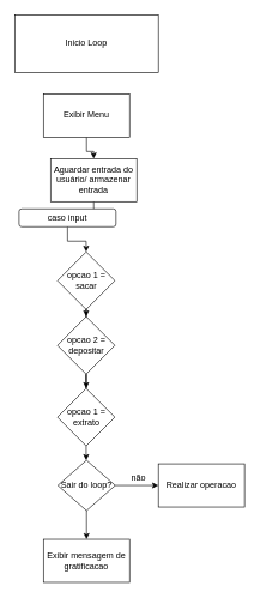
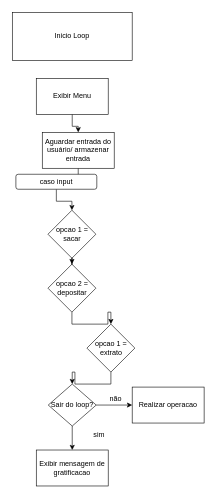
- <mxCell id="21" value="opcao 1 = extrato" style="rhombus;whiteSpace=wrap;html=1;" vertex="1" parent="1"><mxGeometry x="79.5" y="540" width="80" height="80" as="geometry" /></mxCell>
+ <mxCell id="21" value="opcao 1 = extrato" style="rhombus;whiteSpace=wrap;html=1;" vertex="1" parent="1"><mxGeometry x="144.5" y="540" width="80" height="80" as="geometry" /></mxCell>
+ <mxCell id="11" value="sim" style="text;strokeColor=none;align=center;fillColor=none;html=1;verticalAlign=middle;whiteSpace=wrap;rounded=0;" vertex="1" parent="1"><mxGeometry x="135" y="710" width="60" height="30" as="geometry" /></mxCell>
